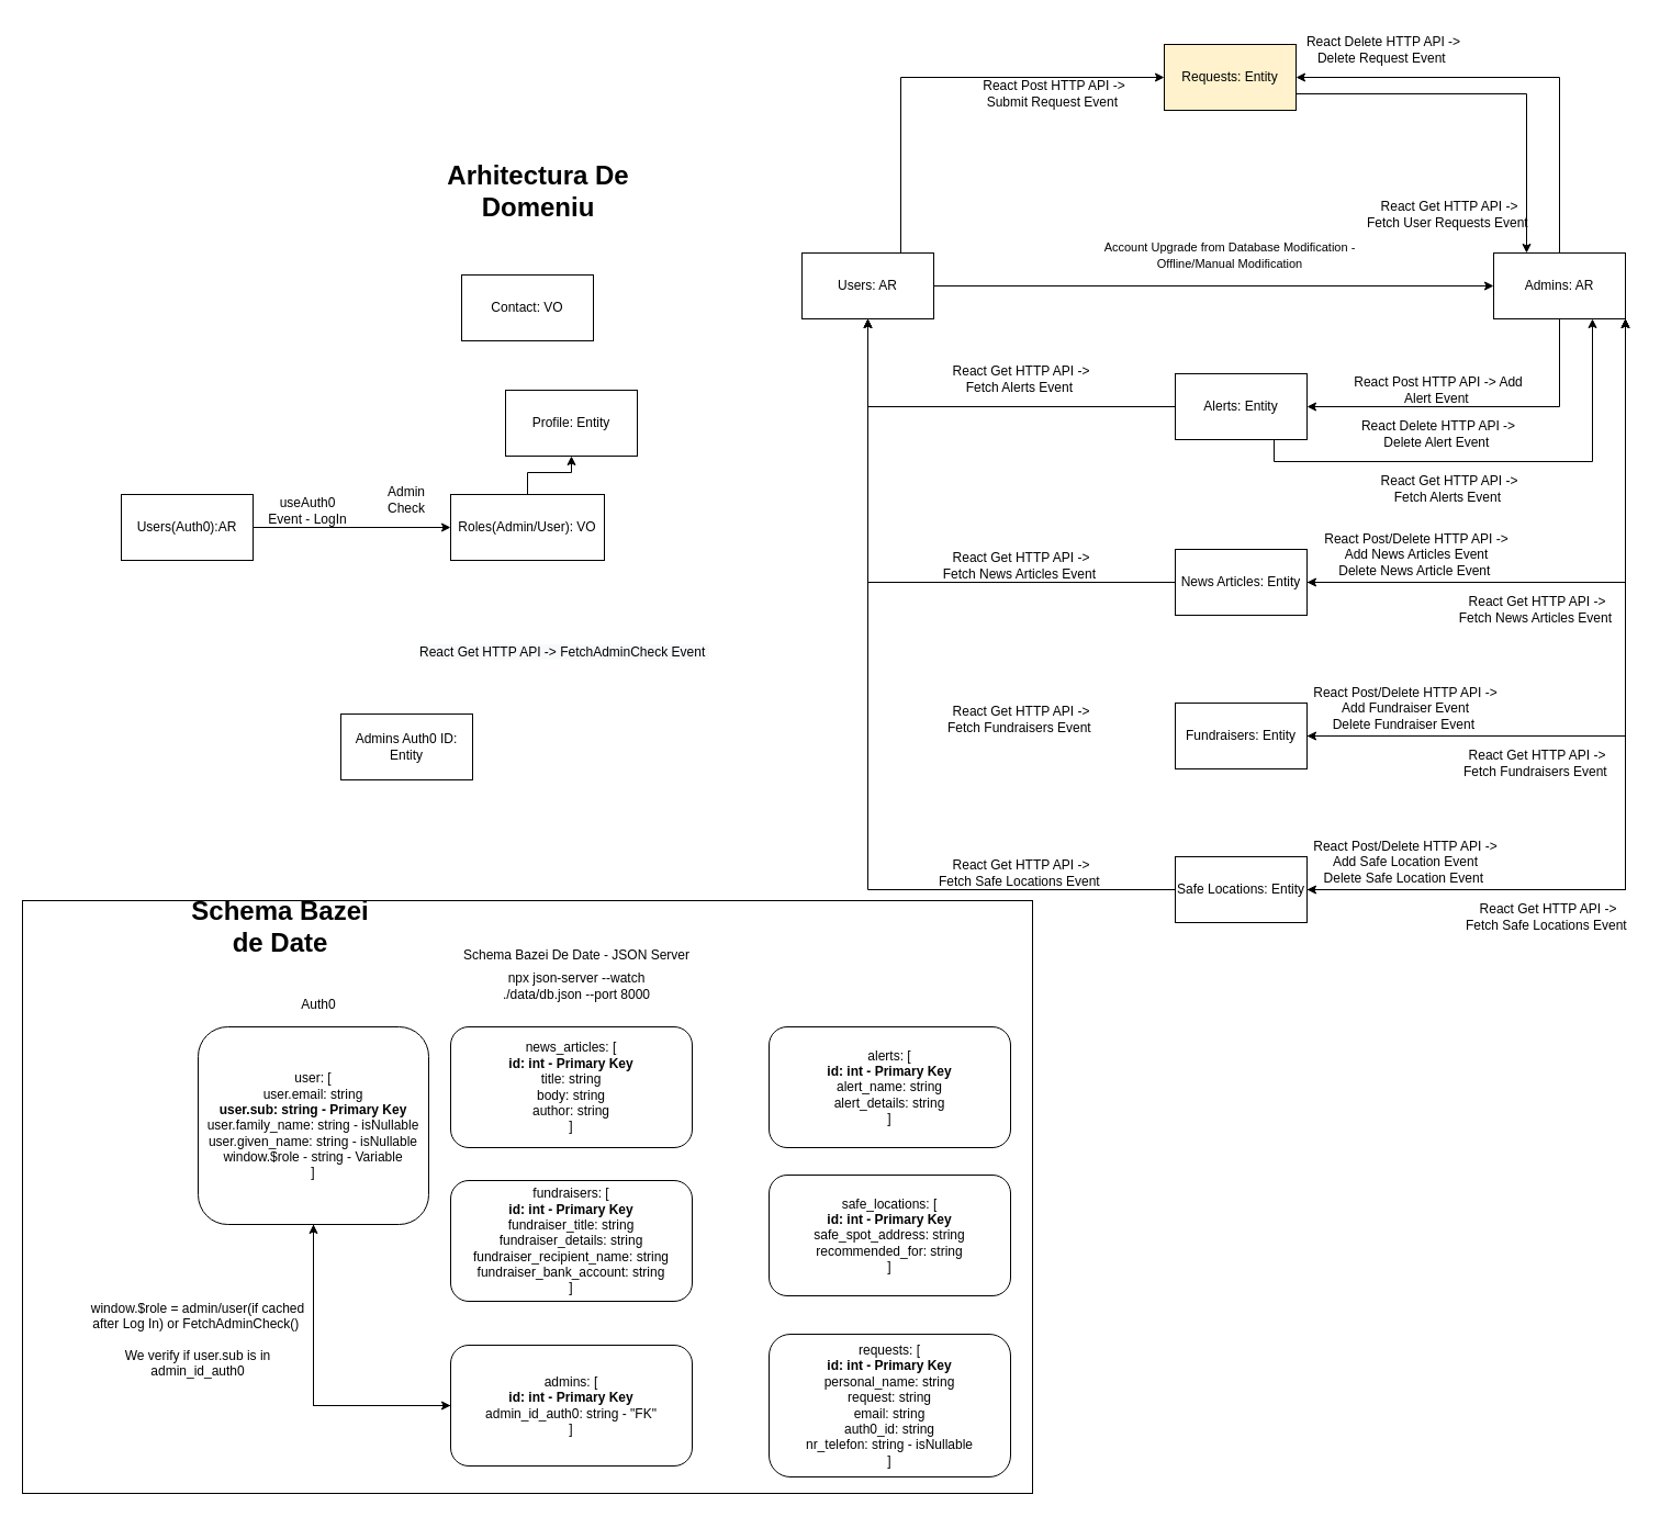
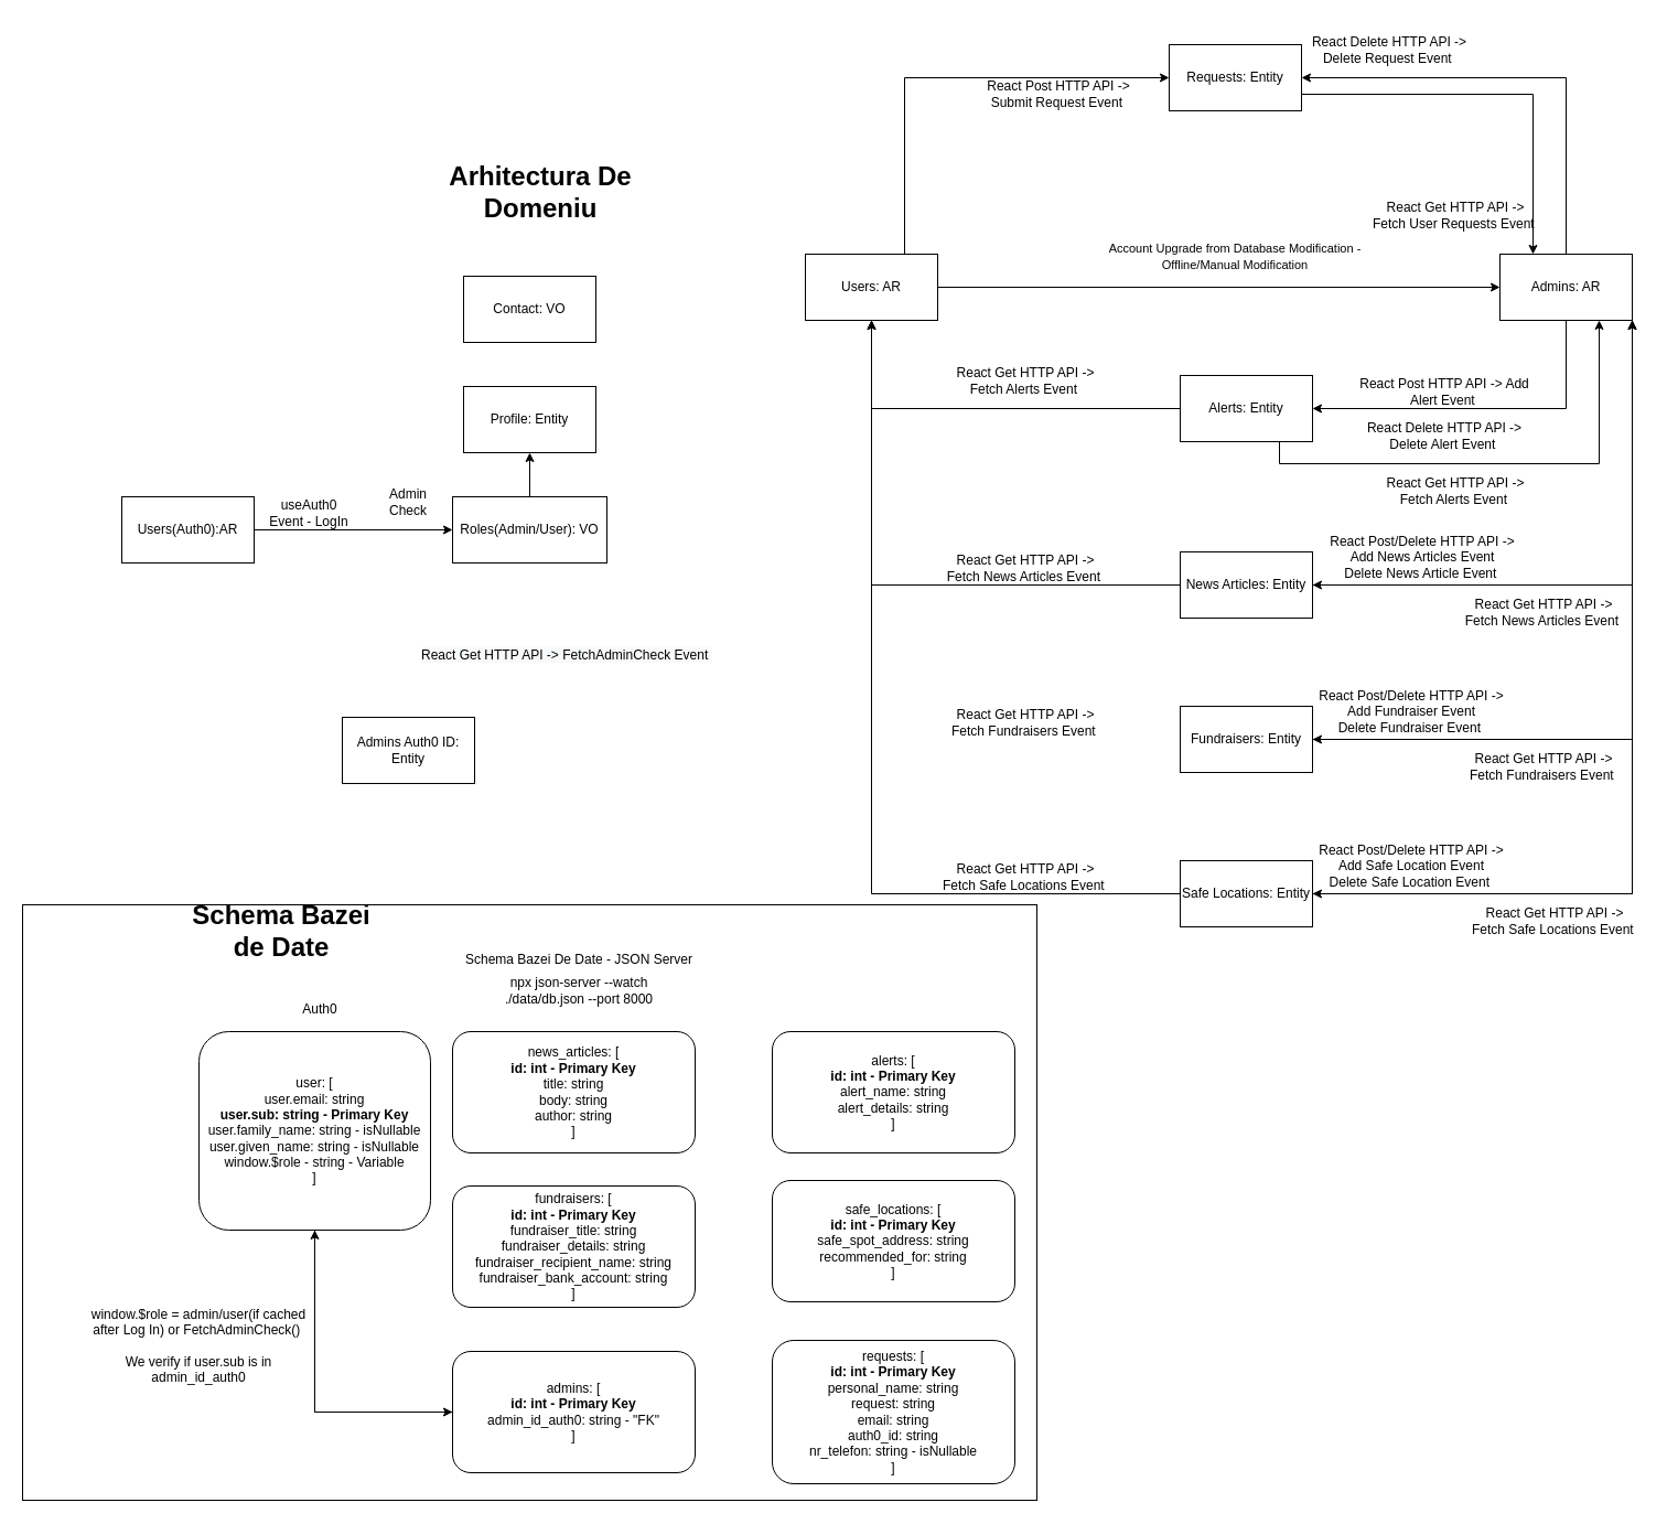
- <mxCell id="34" value="Requests: Entity" style="rounded=0;whiteSpace=wrap;html=1;fillColor=#fff2cc;" vertex="1" parent="1"><mxGeometry x="1060" y="40" width="120" height="60" as="geometry" /></mxCell>
+ <mxCell id="34" value="Requests: Entity" style="rounded=0;whiteSpace=wrap;html=1;" vertex="1" parent="1"><mxGeometry x="1060" y="40" width="120" height="60" as="geometry" /></mxCell>
- <mxCell id="32" value="Profile: Entity" style="rounded=0;whiteSpace=wrap;html=1;" vertex="1" parent="1"><mxGeometry x="460" y="355" width="120" height="60" as="geometry" /></mxCell>
+ <mxCell id="32" value="Profile: Entity" style="rounded=0;whiteSpace=wrap;html=1;" vertex="1" parent="1"><mxGeometry x="420" y="350" width="120" height="60" as="geometry" /></mxCell>
